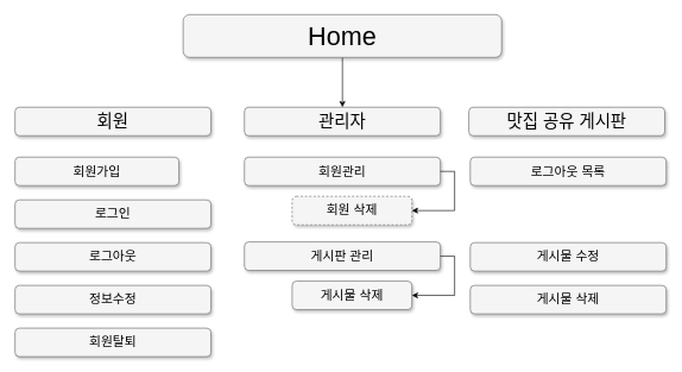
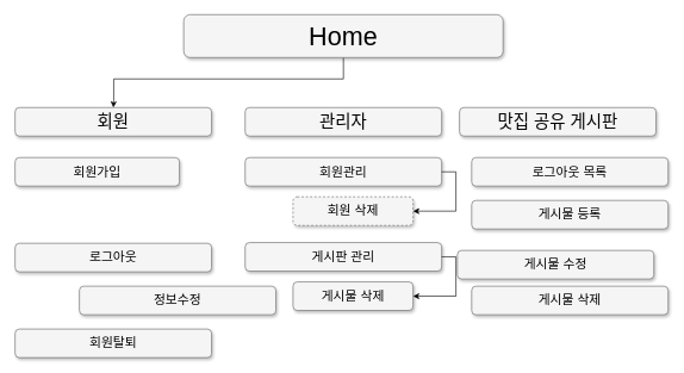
+ <mxCell id="3" value="" style="edgeStyle=orthogonalEdgeStyle;rounded=0;orthogonalLoop=1;jettySize=auto;html=1;fontSize=24;entryX=0.5;entryY=0;entryDx=0;entryDy=0;" edge="1" parent="1" source="4" target="7"><mxGeometry relative="1" as="geometry"><Array as="points"><mxPoint x="480" y="110" /><mxPoint x="158" y="110" /><mxPoint x="158" y="140" /><mxPoint x="158" y="140" /></Array></mxGeometry></mxCell>
- <mxCell id="2" value="" style="edgeStyle=orthogonalEdgeStyle;rounded=0;orthogonalLoop=1;jettySize=auto;html=1;fontSize=24;" edge="1" parent="1" source="4" target="5"><mxGeometry relative="1" as="geometry" /></mxCell>
- <mxCell id="6" value="&lt;font style=&quot;font-size: 24px;&quot;&gt;맛집 공유 게시판&lt;/font&gt;" style="whiteSpace=wrap;html=1;rounded=1;shadow=1;strokeWidth=1;fontSize=16;align=center;fillColor=#f5f5f5;strokeColor=#666666;" parent="1" vertex="1"><mxGeometry x="657" y="150" width="275" height="40" as="geometry" /></mxCell>
+ <mxCell id="6" value="&lt;font style=&quot;font-size: 24px;&quot;&gt;맛집 공유 게시판&lt;/font&gt;" style="whiteSpace=wrap;html=1;rounded=1;shadow=1;strokeWidth=1;fontSize=16;align=center;fillColor=#f5f5f5;strokeColor=#666666;" parent="1" vertex="1"><mxGeometry x="642" y="150" width="275" height="40" as="geometry" /></mxCell>
- <mxCell id="9" value="&lt;span style=&quot;font-size: 18px;&quot;&gt;로그인&lt;/span&gt;" style="whiteSpace=wrap;html=1;rounded=1;shadow=1;strokeWidth=1;fontSize=16;align=center;fillColor=#f5f5f5;strokeColor=#666666;" vertex="1" parent="1"><mxGeometry x="20" y="280" width="275" height="40" as="geometry" /></mxCell>
+ <mxCell id="20" value="&lt;font style=&quot;font-size: 18px;&quot;&gt;게시물 등록&lt;/font&gt;" style="whiteSpace=wrap;html=1;rounded=1;shadow=1;strokeWidth=1;fontSize=16;align=center;fillColor=#f5f5f5;strokeColor=#666666;" vertex="1" parent="1"><mxGeometry x="659" y="280" width="275" height="40" as="geometry" /></mxCell>
- <mxCell id="21" value="&lt;font style=&quot;font-size: 18px;&quot;&gt;게시물 수정&lt;/font&gt;" style="whiteSpace=wrap;html=1;rounded=1;shadow=1;strokeWidth=1;fontSize=16;align=center;fillColor=#f5f5f5;strokeColor=#666666;" vertex="1" parent="1"><mxGeometry x="659" y="340" width="275" height="40" as="geometry" /></mxCell>
+ <mxCell id="21" value="&lt;font style=&quot;font-size: 18px;&quot;&gt;게시물 수정&lt;/font&gt;" style="whiteSpace=wrap;html=1;rounded=1;shadow=1;strokeWidth=1;fontSize=16;align=center;fillColor=#f5f5f5;strokeColor=#666666;" vertex="1" parent="1"><mxGeometry x="639" y="350" width="275" height="40" as="geometry" /></mxCell>
- <mxCell id="11" value="&lt;font style=&quot;font-size: 18px;&quot;&gt;정보수정&lt;/font&gt;" style="whiteSpace=wrap;html=1;rounded=1;shadow=1;strokeWidth=1;fontSize=16;align=center;fillColor=#f5f5f5;strokeColor=#666666;" vertex="1" parent="1"><mxGeometry x="20" y="400" width="275" height="40" as="geometry" /></mxCell>
+ <mxCell id="11" value="&lt;font style=&quot;font-size: 18px;&quot;&gt;정보수정&lt;/font&gt;" style="whiteSpace=wrap;html=1;rounded=1;shadow=1;strokeWidth=1;fontSize=16;align=center;fillColor=#f5f5f5;strokeColor=#666666;" vertex="1" parent="1"><mxGeometry x="110" y="400" width="275" height="40" as="geometry" /></mxCell>
